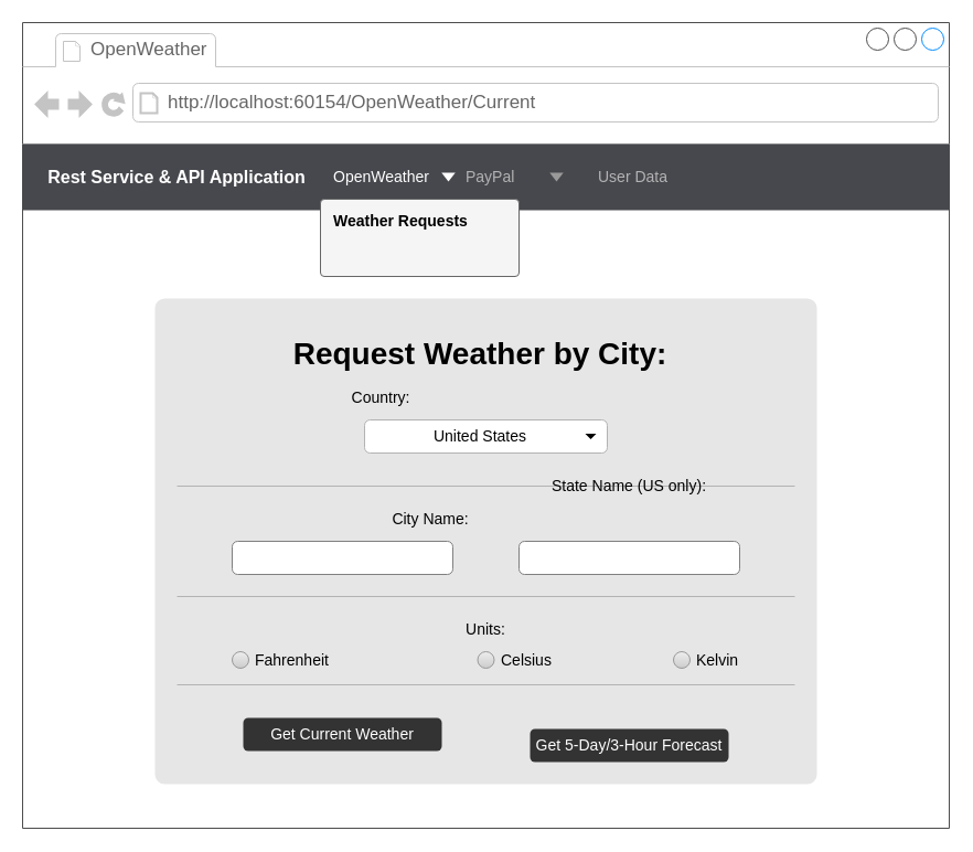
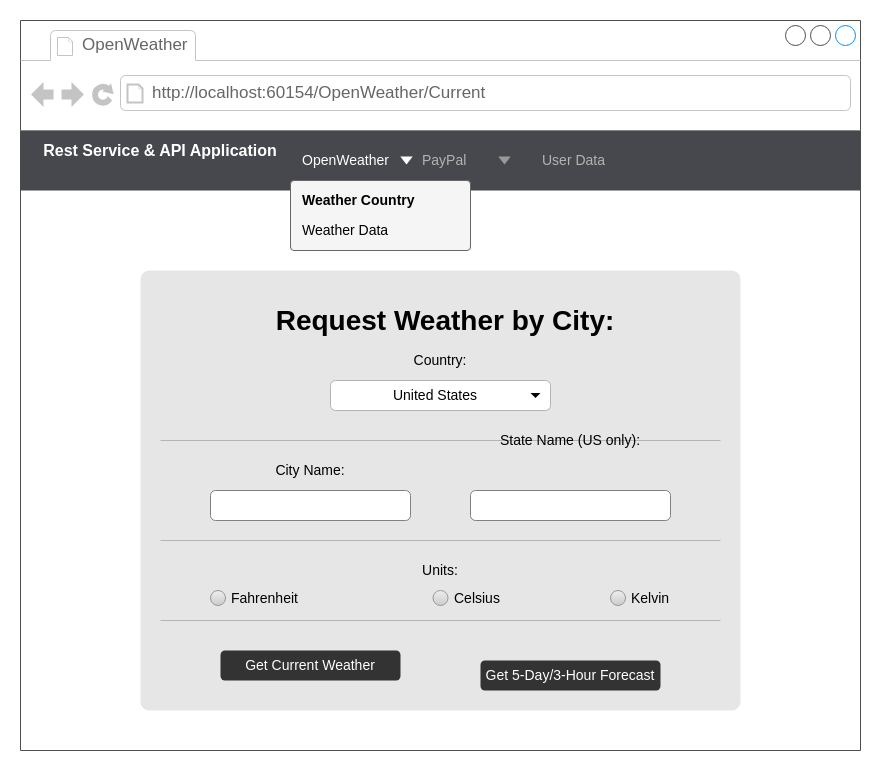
- <mxCell id="6" value="Rest Service &amp;amp; API Application" style="text;html=1;align=center;verticalAlign=middle;whiteSpace=wrap;rounded=0;fontSize=16;fontStyle=1;fontColor=#FFFFFF;" parent="2" vertex="1"><mxGeometry x="20" y="130" width="240" height="20" as="geometry" /></mxCell>
+ <mxCell id="6" value="Rest Service &amp;amp; API Application" style="text;html=1;align=center;verticalAlign=middle;whiteSpace=wrap;rounded=0;fontSize=16;fontStyle=1;fontColor=#FFFFFF;" parent="2" vertex="1"><mxGeometry x="20" y="120" width="240" height="20" as="geometry" /></mxCell>
- <mxCell id="17" value="Weather Requests" style="text;html=1;strokeColor=none;fillColor=none;align=left;verticalAlign=middle;whiteSpace=wrap;rounded=0;fontSize=14;fontColor=#000000;fontStyle=1" parent="2" vertex="1"><mxGeometry x="280" y="170" width="160" height="20" as="geometry" /></mxCell>
+ <mxCell id="17" value="Weather Country" style="text;html=1;strokeColor=none;fillColor=none;align=left;verticalAlign=middle;whiteSpace=wrap;rounded=0;fontSize=14;fontColor=#000000;fontStyle=1" parent="2" vertex="1"><mxGeometry x="280" y="170" width="160" height="20" as="geometry" /></mxCell>
+ <mxCell id="18" value="Weather Data" style="text;html=1;strokeColor=none;fillColor=none;align=left;verticalAlign=middle;whiteSpace=wrap;rounded=0;fontSize=14;fontColor=#000000;" parent="2" vertex="1"><mxGeometry x="280" y="200" width="160" height="20" as="geometry" /></mxCell>
- <mxCell id="8" value="&lt;h2 style=&quot;font-size: 28px&quot;&gt;Request Weather by City:&lt;/h2&gt;" style="text;html=1;strokeColor=none;fillColor=none;align=center;verticalAlign=middle;whiteSpace=wrap;rounded=0;fontSize=28;fontColor=#000000;" parent="2" vertex="1"><mxGeometry x="170" y="290" width="490" height="20" as="geometry" /></mxCell>
+ <mxCell id="8" value="&lt;h2 style=&quot;font-size: 28px&quot;&gt;Request Weather by City:&lt;/h2&gt;" style="text;html=1;strokeColor=none;fillColor=none;align=center;verticalAlign=middle;whiteSpace=wrap;rounded=0;fontSize=28;fontColor=#000000;" parent="2" vertex="1"><mxGeometry x="180" y="290" width="490" height="20" as="geometry" /></mxCell>
- <mxCell id="19" value="Country:" style="text;html=1;strokeColor=none;fillColor=none;align=center;verticalAlign=middle;whiteSpace=wrap;rounded=0;fontSize=14;fontColor=#000000;" parent="2" vertex="1"><mxGeometry x="285" y="330" width="80" height="20" as="geometry" /></mxCell>
+ <mxCell id="19" value="Country:" style="text;html=1;strokeColor=none;fillColor=none;align=center;verticalAlign=middle;whiteSpace=wrap;rounded=0;fontSize=14;fontColor=#000000;" parent="2" vertex="1"><mxGeometry x="380" y="330" width="80" height="20" as="geometry" /></mxCell>
- <mxCell id="22" value="City Name:" style="text;html=1;strokeColor=none;fillColor=none;align=center;verticalAlign=middle;whiteSpace=wrap;rounded=0;fontSize=14;fontColor=#000000;" parent="2" vertex="1"><mxGeometry x="330" y="440" width="80" height="20" as="geometry" /></mxCell>
+ <mxCell id="22" value="City Name:" style="text;html=1;strokeColor=none;fillColor=none;align=center;verticalAlign=middle;whiteSpace=wrap;rounded=0;fontSize=14;fontColor=#000000;" parent="2" vertex="1"><mxGeometry x="250" y="440" width="80" height="20" as="geometry" /></mxCell>
